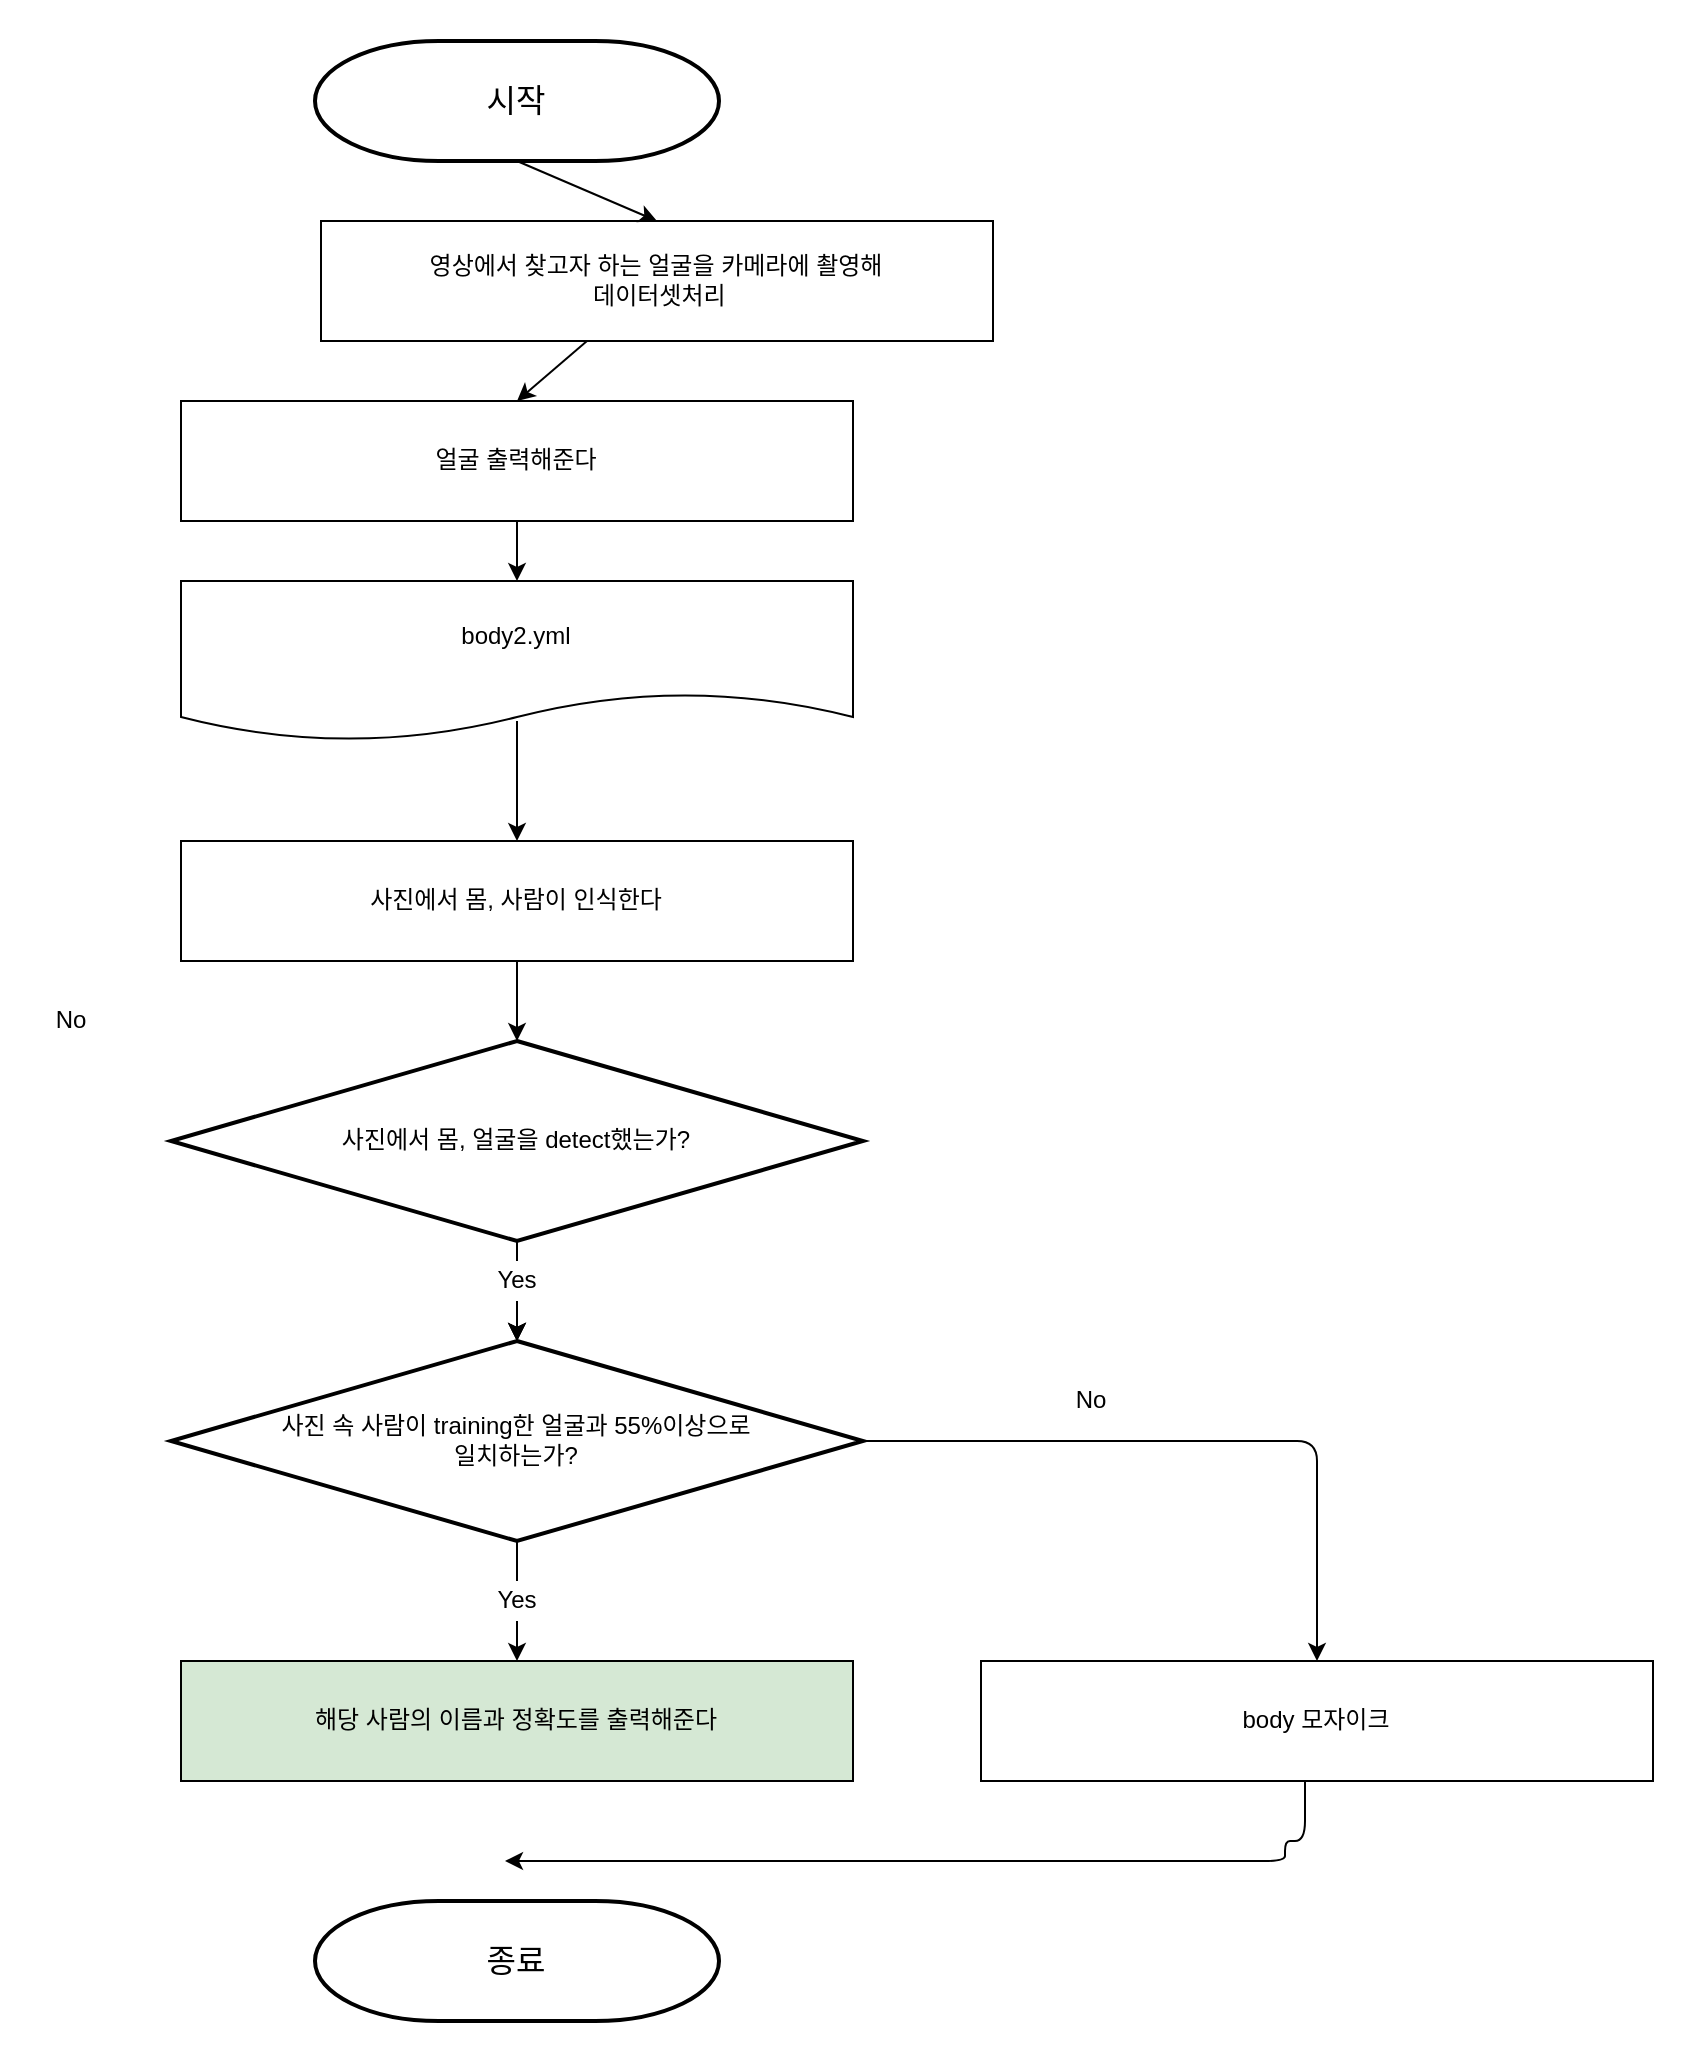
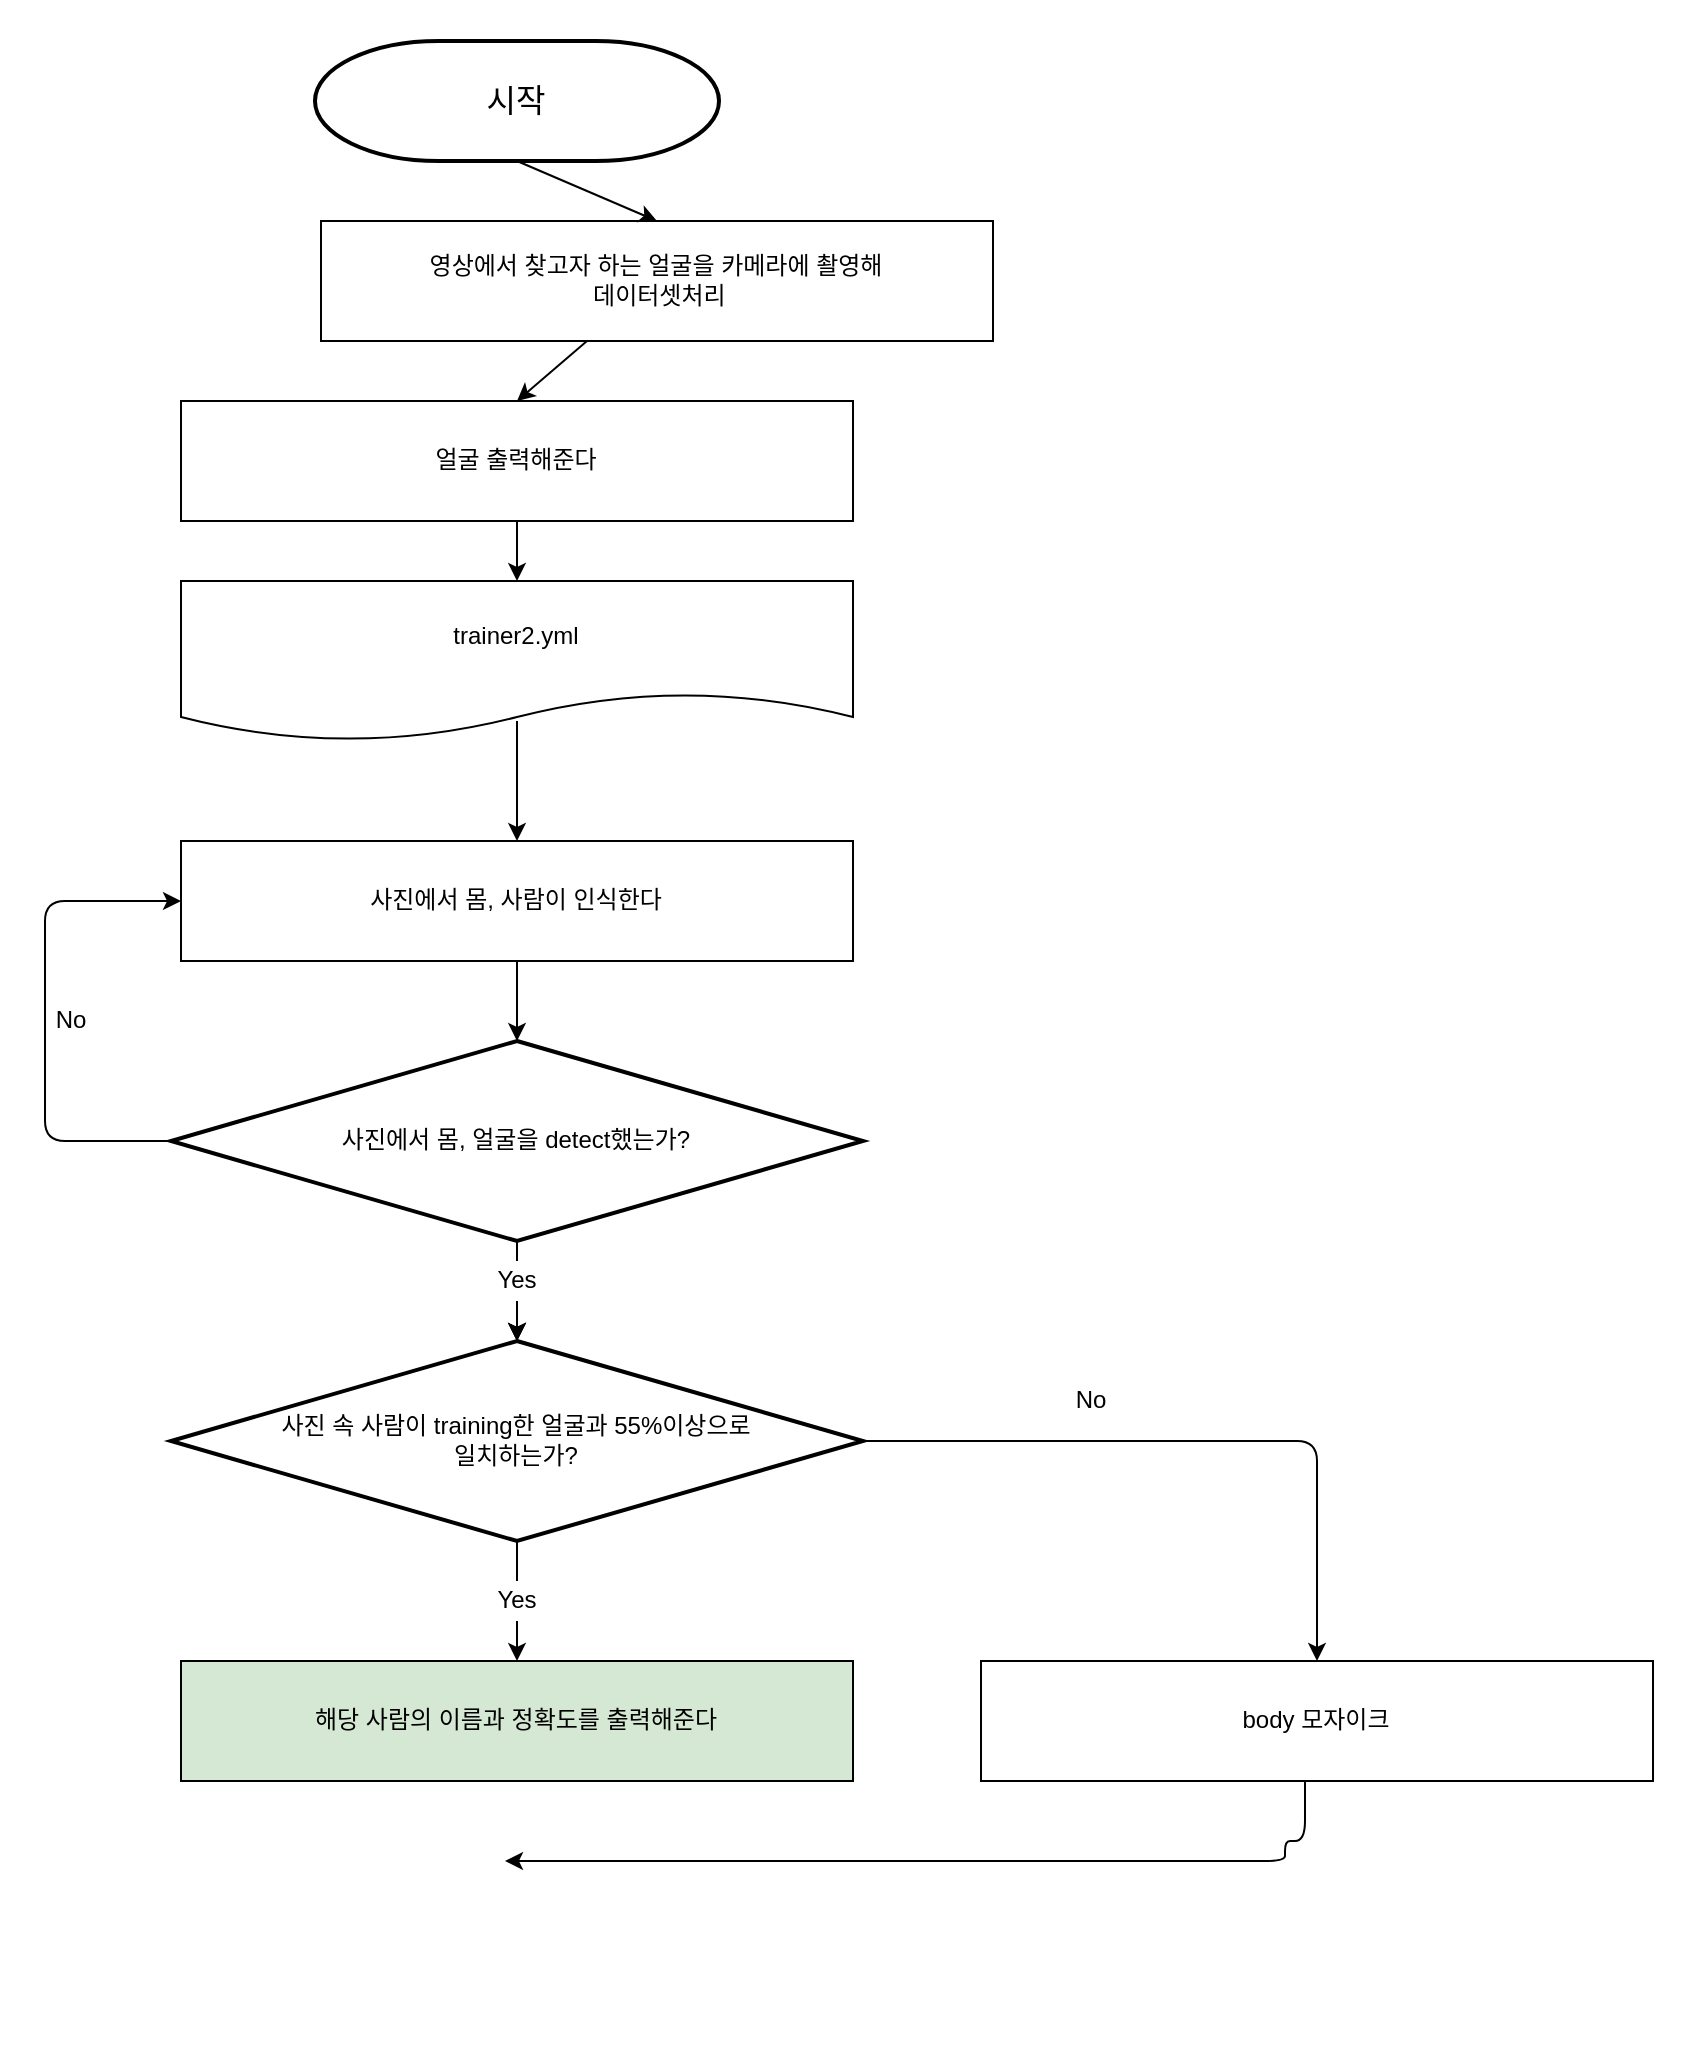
- <mxCell id="5" value="body2.yml" style="shape=document;whiteSpace=wrap;html=1;boundedLbl=1;" vertex="1" parent="1"><mxGeometry x="90" y="290" width="336" height="80" as="geometry" /></mxCell>
+ <mxCell id="5" value="trainer2.yml" style="shape=document;whiteSpace=wrap;html=1;boundedLbl=1;" vertex="1" parent="1"><mxGeometry x="90" y="290" width="336" height="80" as="geometry" /></mxCell>
+ <mxCell id="21" value="" style="edgeStyle=elbowEdgeStyle;elbow=horizontal;endArrow=classic;html=1;entryX=0;entryY=0.5;entryDx=0;entryDy=0;exitX=0;exitY=0.5;exitDx=0;exitDy=0;exitPerimeter=0;" edge="1" parent="1" source="6" target="7"><mxGeometry width="50" height="50" relative="1" as="geometry"><mxPoint x="79" y="720" as="sourcePoint" /><mxPoint x="142" y="650" as="targetPoint" /><Array as="points"><mxPoint x="22" y="640" /></Array></mxGeometry></mxCell>
- <mxCell id="11" value="&lt;font size=&quot;3&quot;&gt;종료&lt;/font&gt;" style="strokeWidth=2;html=1;shape=mxgraph.flowchart.terminator;whiteSpace=wrap;" vertex="1" parent="1"><mxGeometry x="157" y="950" width="202" height="60" as="geometry" /></mxCell>
